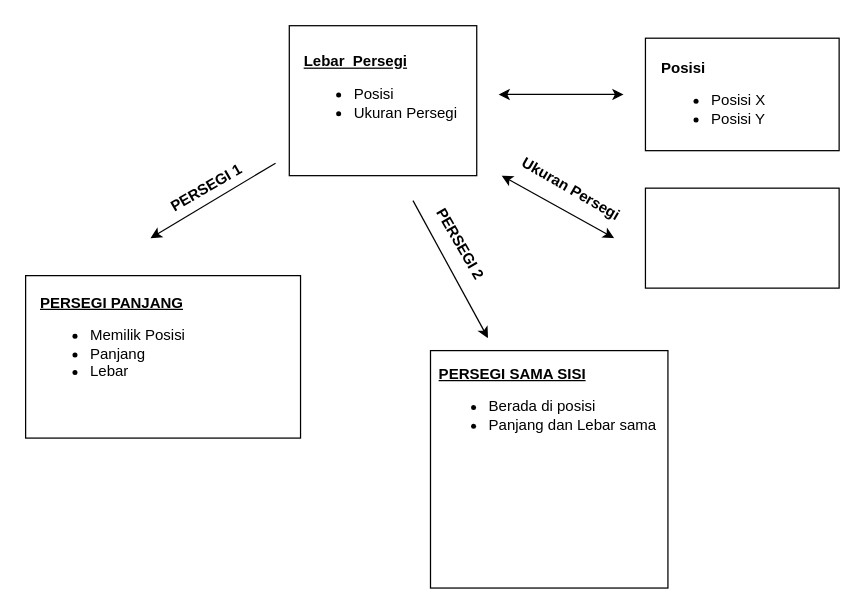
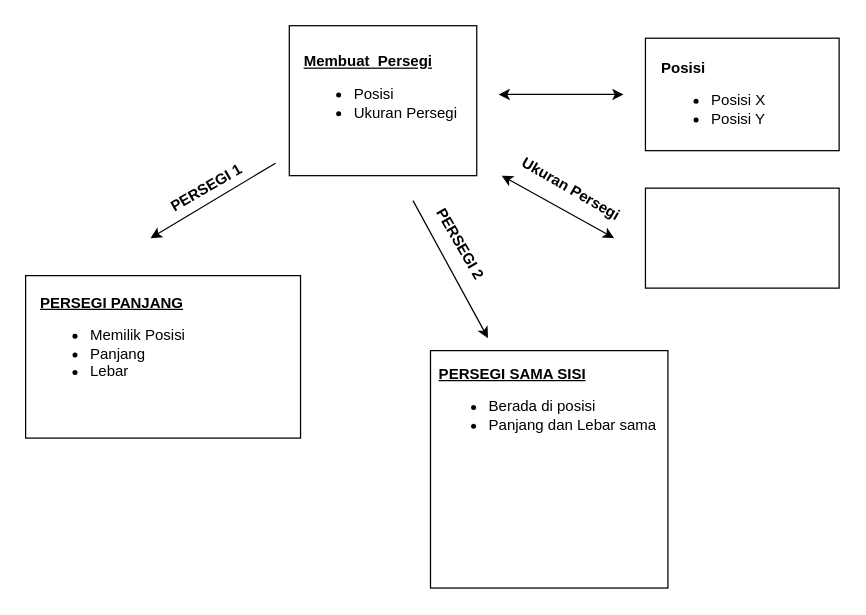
- <mxCell id="3" value="&lt;b&gt;&lt;u&gt;Lebar&amp;nbsp; Persegi&lt;/u&gt;&lt;br&gt;&lt;/b&gt;&lt;ul&gt;&lt;li&gt;Posisi&lt;br&gt;&lt;/li&gt;&lt;li&gt;Ukuran Persegi&lt;/li&gt;&lt;/ul&gt;" style="text;html=1;strokeColor=none;fillColor=none;align=left;verticalAlign=middle;whiteSpace=wrap;rounded=0;" vertex="1" parent="1"><mxGeometry x="241" y="40" width="140" height="70" as="geometry" /></mxCell>
+ <mxCell id="3" value="&lt;b&gt;&lt;u&gt;Membuat&amp;nbsp; Persegi&lt;/u&gt;&lt;br&gt;&lt;/b&gt;&lt;ul&gt;&lt;li&gt;Posisi&lt;br&gt;&lt;/li&gt;&lt;li&gt;Ukuran Persegi&lt;/li&gt;&lt;/ul&gt;" style="text;html=1;strokeColor=none;fillColor=none;align=left;verticalAlign=middle;whiteSpace=wrap;rounded=0;" vertex="1" parent="1"><mxGeometry x="241" y="40" width="140" height="70" as="geometry" /></mxCell>
